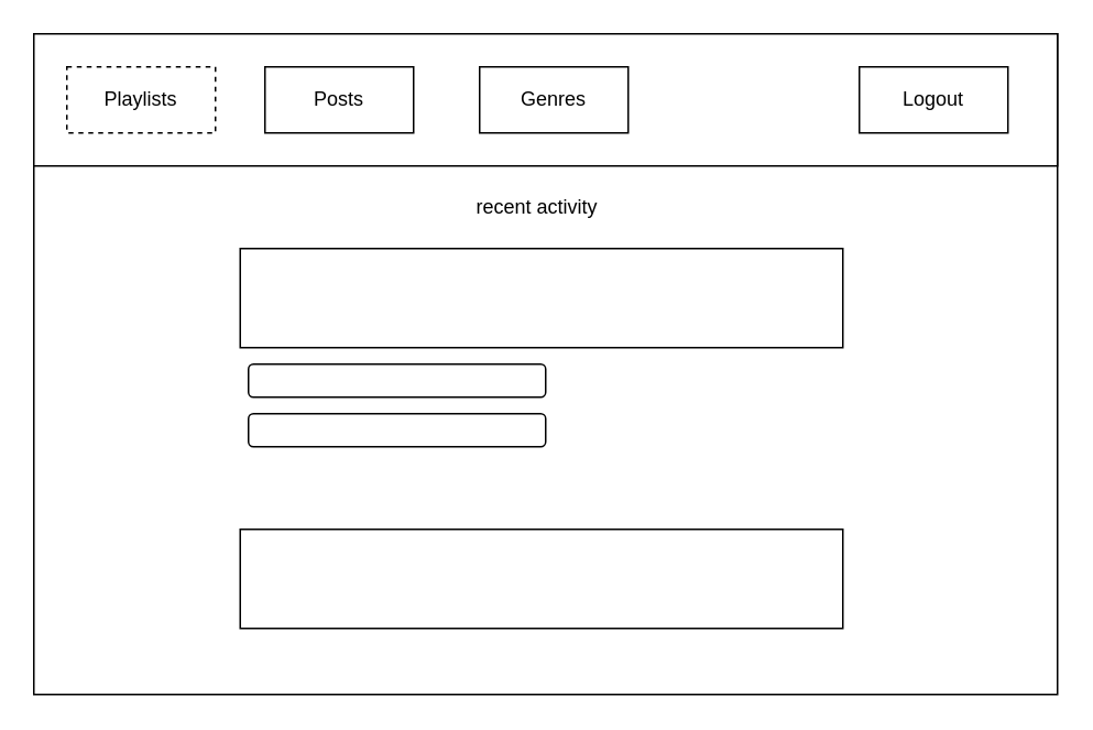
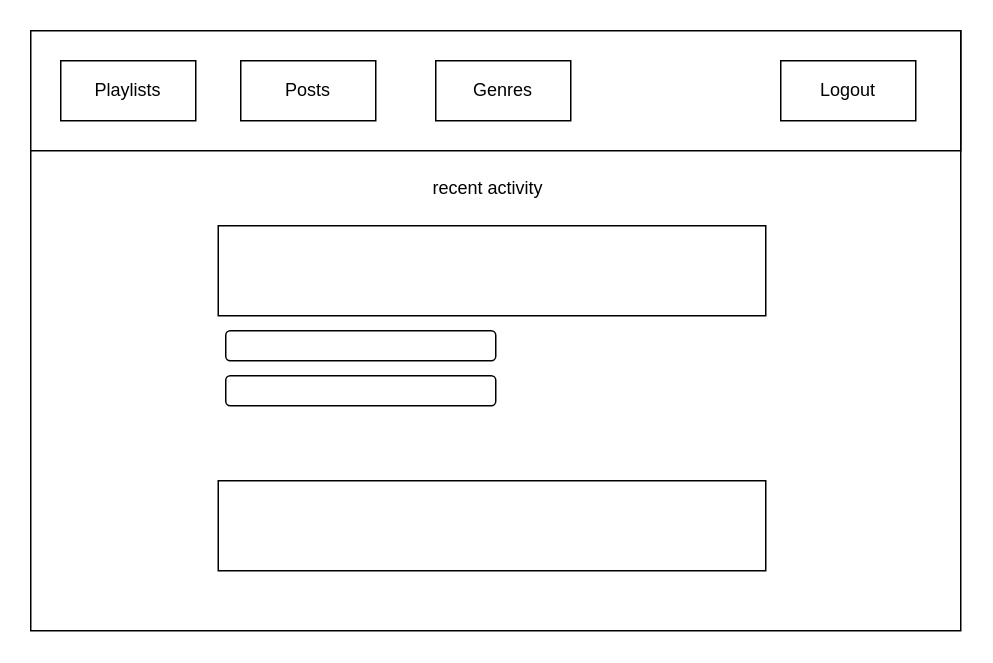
- <mxCell id="8" value="Playlists" style="rounded=0;whiteSpace=wrap;html=1;dashed=1;" vertex="1" parent="1"><mxGeometry x="40" y="40" width="90" height="40" as="geometry" /></mxCell>
+ <mxCell id="8" value="Playlists" style="rounded=0;whiteSpace=wrap;html=1;" vertex="1" parent="1"><mxGeometry x="40" y="40" width="90" height="40" as="geometry" /></mxCell>
